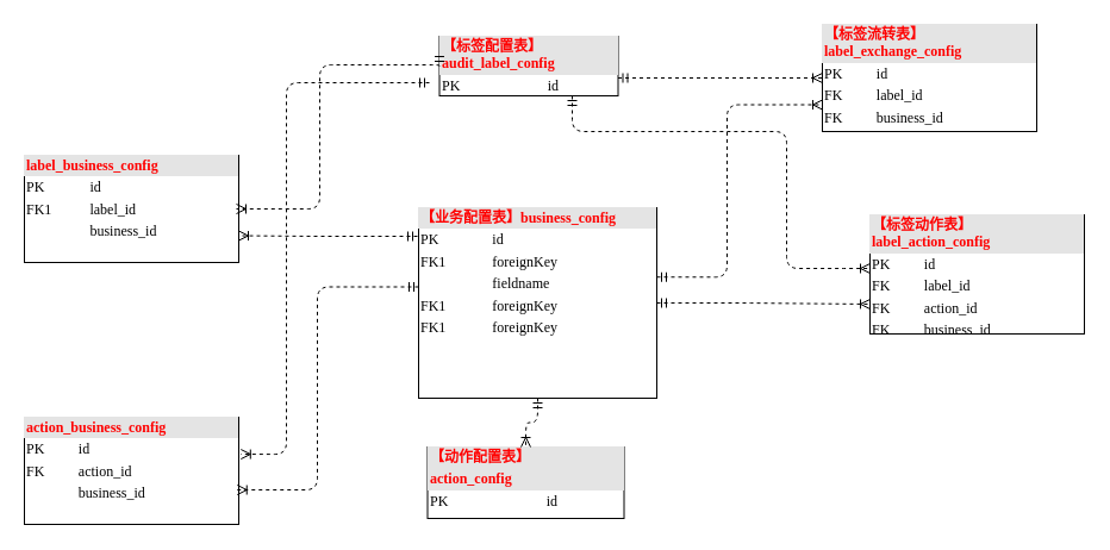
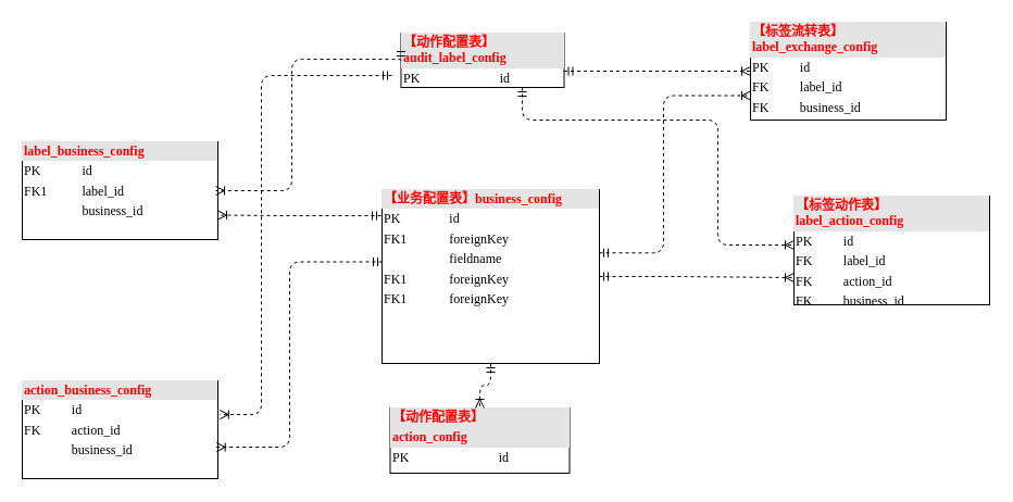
- <mxCell id="5" value="&lt;div style=&quot;box-sizing: border-box ; width: 100% ; background: #e4e4e4 ; padding: 2px&quot;&gt;&lt;b&gt;&lt;font color=&quot;#ff0000&quot;&gt;【标签配置表】&lt;br&gt;audit_label_config&lt;/font&gt;&lt;/b&gt;&lt;/div&gt;&lt;table style=&quot;width: 100% ; font-size: 1em&quot; cellpadding=&quot;2&quot; cellspacing=&quot;0&quot;&gt;&lt;tbody&gt;&lt;tr&gt;&lt;td&gt;PK&lt;/td&gt;&lt;td&gt;id&lt;/td&gt;&lt;/tr&gt;&lt;tr&gt;&lt;td&gt;&lt;br&gt;&lt;/td&gt;&lt;td&gt;&lt;br&gt;&lt;/td&gt;&lt;/tr&gt;&lt;tr&gt;&lt;td&gt;&lt;/td&gt;&lt;td&gt;&lt;br&gt;&lt;/td&gt;&lt;/tr&gt;&lt;tr&gt;&lt;td&gt;&lt;br&gt;&lt;/td&gt;&lt;td&gt;&lt;br&gt;&lt;/td&gt;&lt;/tr&gt;&lt;tr&gt;&lt;td&gt;&lt;br&gt;&lt;/td&gt;&lt;td&gt;&lt;br&gt;&lt;/td&gt;&lt;/tr&gt;&lt;tr&gt;&lt;td&gt;&lt;br&gt;&lt;/td&gt;&lt;td&gt;&lt;br&gt;&lt;/td&gt;&lt;/tr&gt;&lt;/tbody&gt;&lt;/table&gt;" style="verticalAlign=top;align=left;overflow=fill;html=1;rounded=0;shadow=0;comic=0;labelBackgroundColor=none;strokeWidth=1;fontFamily=Verdana;fontSize=12" parent="1" vertex="1"><mxGeometry x="368.5" y="30" width="150" height="50" as="geometry" /></mxCell>
+ <mxCell id="5" value="&lt;div style=&quot;box-sizing: border-box ; width: 100% ; background: #e4e4e4 ; padding: 2px&quot;&gt;&lt;b&gt;&lt;font color=&quot;#ff0000&quot;&gt;【动作配置表】&lt;br&gt;audit_label_config&lt;/font&gt;&lt;/b&gt;&lt;/div&gt;&lt;table style=&quot;width: 100% ; font-size: 1em&quot; cellpadding=&quot;2&quot; cellspacing=&quot;0&quot;&gt;&lt;tbody&gt;&lt;tr&gt;&lt;td&gt;PK&lt;/td&gt;&lt;td&gt;id&lt;/td&gt;&lt;/tr&gt;&lt;tr&gt;&lt;td&gt;&lt;br&gt;&lt;/td&gt;&lt;td&gt;&lt;br&gt;&lt;/td&gt;&lt;/tr&gt;&lt;tr&gt;&lt;td&gt;&lt;/td&gt;&lt;td&gt;&lt;br&gt;&lt;/td&gt;&lt;/tr&gt;&lt;tr&gt;&lt;td&gt;&lt;br&gt;&lt;/td&gt;&lt;td&gt;&lt;br&gt;&lt;/td&gt;&lt;/tr&gt;&lt;tr&gt;&lt;td&gt;&lt;br&gt;&lt;/td&gt;&lt;td&gt;&lt;br&gt;&lt;/td&gt;&lt;/tr&gt;&lt;tr&gt;&lt;td&gt;&lt;br&gt;&lt;/td&gt;&lt;td&gt;&lt;br&gt;&lt;/td&gt;&lt;/tr&gt;&lt;/tbody&gt;&lt;/table&gt;" style="verticalAlign=top;align=left;overflow=fill;html=1;rounded=0;shadow=0;comic=0;labelBackgroundColor=none;strokeWidth=1;fontFamily=Verdana;fontSize=12" parent="1" vertex="1"><mxGeometry x="368.5" y="30" width="150" height="50" as="geometry" /></mxCell>
